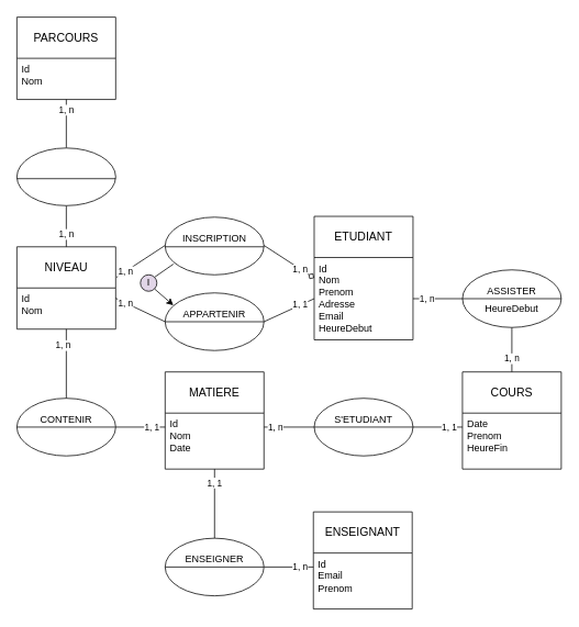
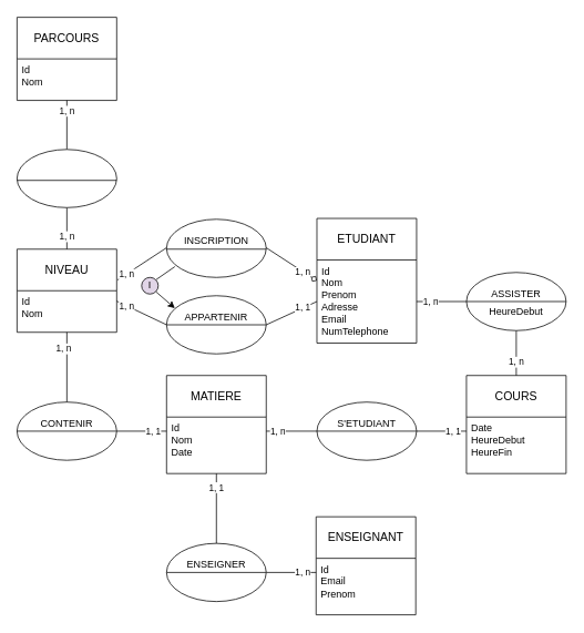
- <mxCell id="3" value="Id&lt;br&gt;Nom&lt;div&gt;Prenom&lt;/div&gt;&lt;div&gt;Adresse&lt;/div&gt;&lt;div&gt;Email&lt;/div&gt;&lt;div&gt;HeureDebut&lt;/div&gt;" style="align=left;strokeColor=none;fillColor=none;spacingLeft=4;fontSize=12;verticalAlign=top;resizable=0;rotatable=0;part=1;html=1;rounded=0;" parent="2" vertex="1"><mxGeometry y="50" width="120" height="100" as="geometry" /></mxCell>
+ <mxCell id="3" value="Id&lt;br&gt;Nom&lt;div&gt;Prenom&lt;/div&gt;&lt;div&gt;Adresse&lt;/div&gt;&lt;div&gt;Email&lt;/div&gt;&lt;div&gt;NumTelephone&lt;/div&gt;" style="align=left;strokeColor=none;fillColor=none;spacingLeft=4;fontSize=12;verticalAlign=top;resizable=0;rotatable=0;part=1;html=1;rounded=0;" parent="2" vertex="1"><mxGeometry y="50" width="120" height="100" as="geometry" /></mxCell>
- <mxCell id="19" value="Date&lt;div&gt;Prenom&lt;/div&gt;&lt;div&gt;HeureFin&lt;/div&gt;" style="align=left;strokeColor=none;fillColor=none;spacingLeft=4;fontSize=12;verticalAlign=top;resizable=0;rotatable=0;part=1;html=1;" parent="18" vertex="1"><mxGeometry y="50" width="120" height="68" as="geometry" /></mxCell>
+ <mxCell id="19" value="Date&lt;div&gt;HeureDebut&lt;/div&gt;&lt;div&gt;HeureFin&lt;/div&gt;" style="align=left;strokeColor=none;fillColor=none;spacingLeft=4;fontSize=12;verticalAlign=top;resizable=0;rotatable=0;part=1;html=1;" parent="18" vertex="1"><mxGeometry y="50" width="120" height="68" as="geometry" /></mxCell>
